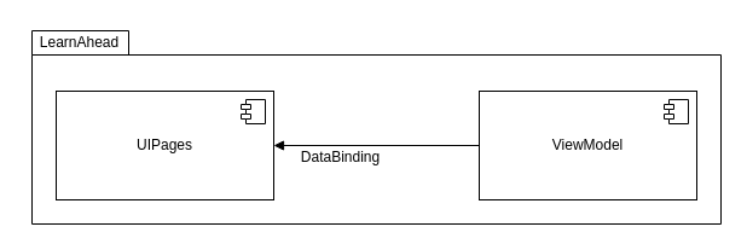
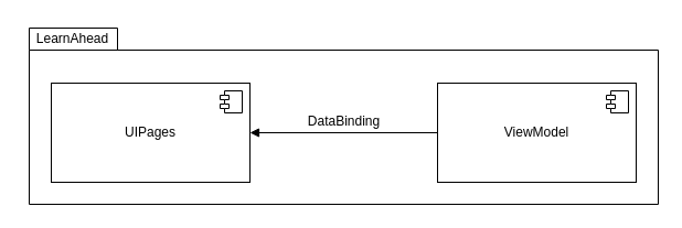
- <mxCell id="9" value="DataBinding" style="text;html=1;align=center;verticalAlign=middle;resizable=0;points=[];autosize=1;strokeColor=none;fillColor=none;" vertex="1" parent="1"><mxGeometry x="236" y="115" width="90" height="30" as="geometry" /></mxCell>
+ <mxCell id="9" value="DataBinding" style="text;html=1;align=center;verticalAlign=middle;resizable=0;points=[];autosize=1;strokeColor=none;fillColor=none;" vertex="1" parent="1"><mxGeometry x="266" y="95" width="90" height="30" as="geometry" /></mxCell>
